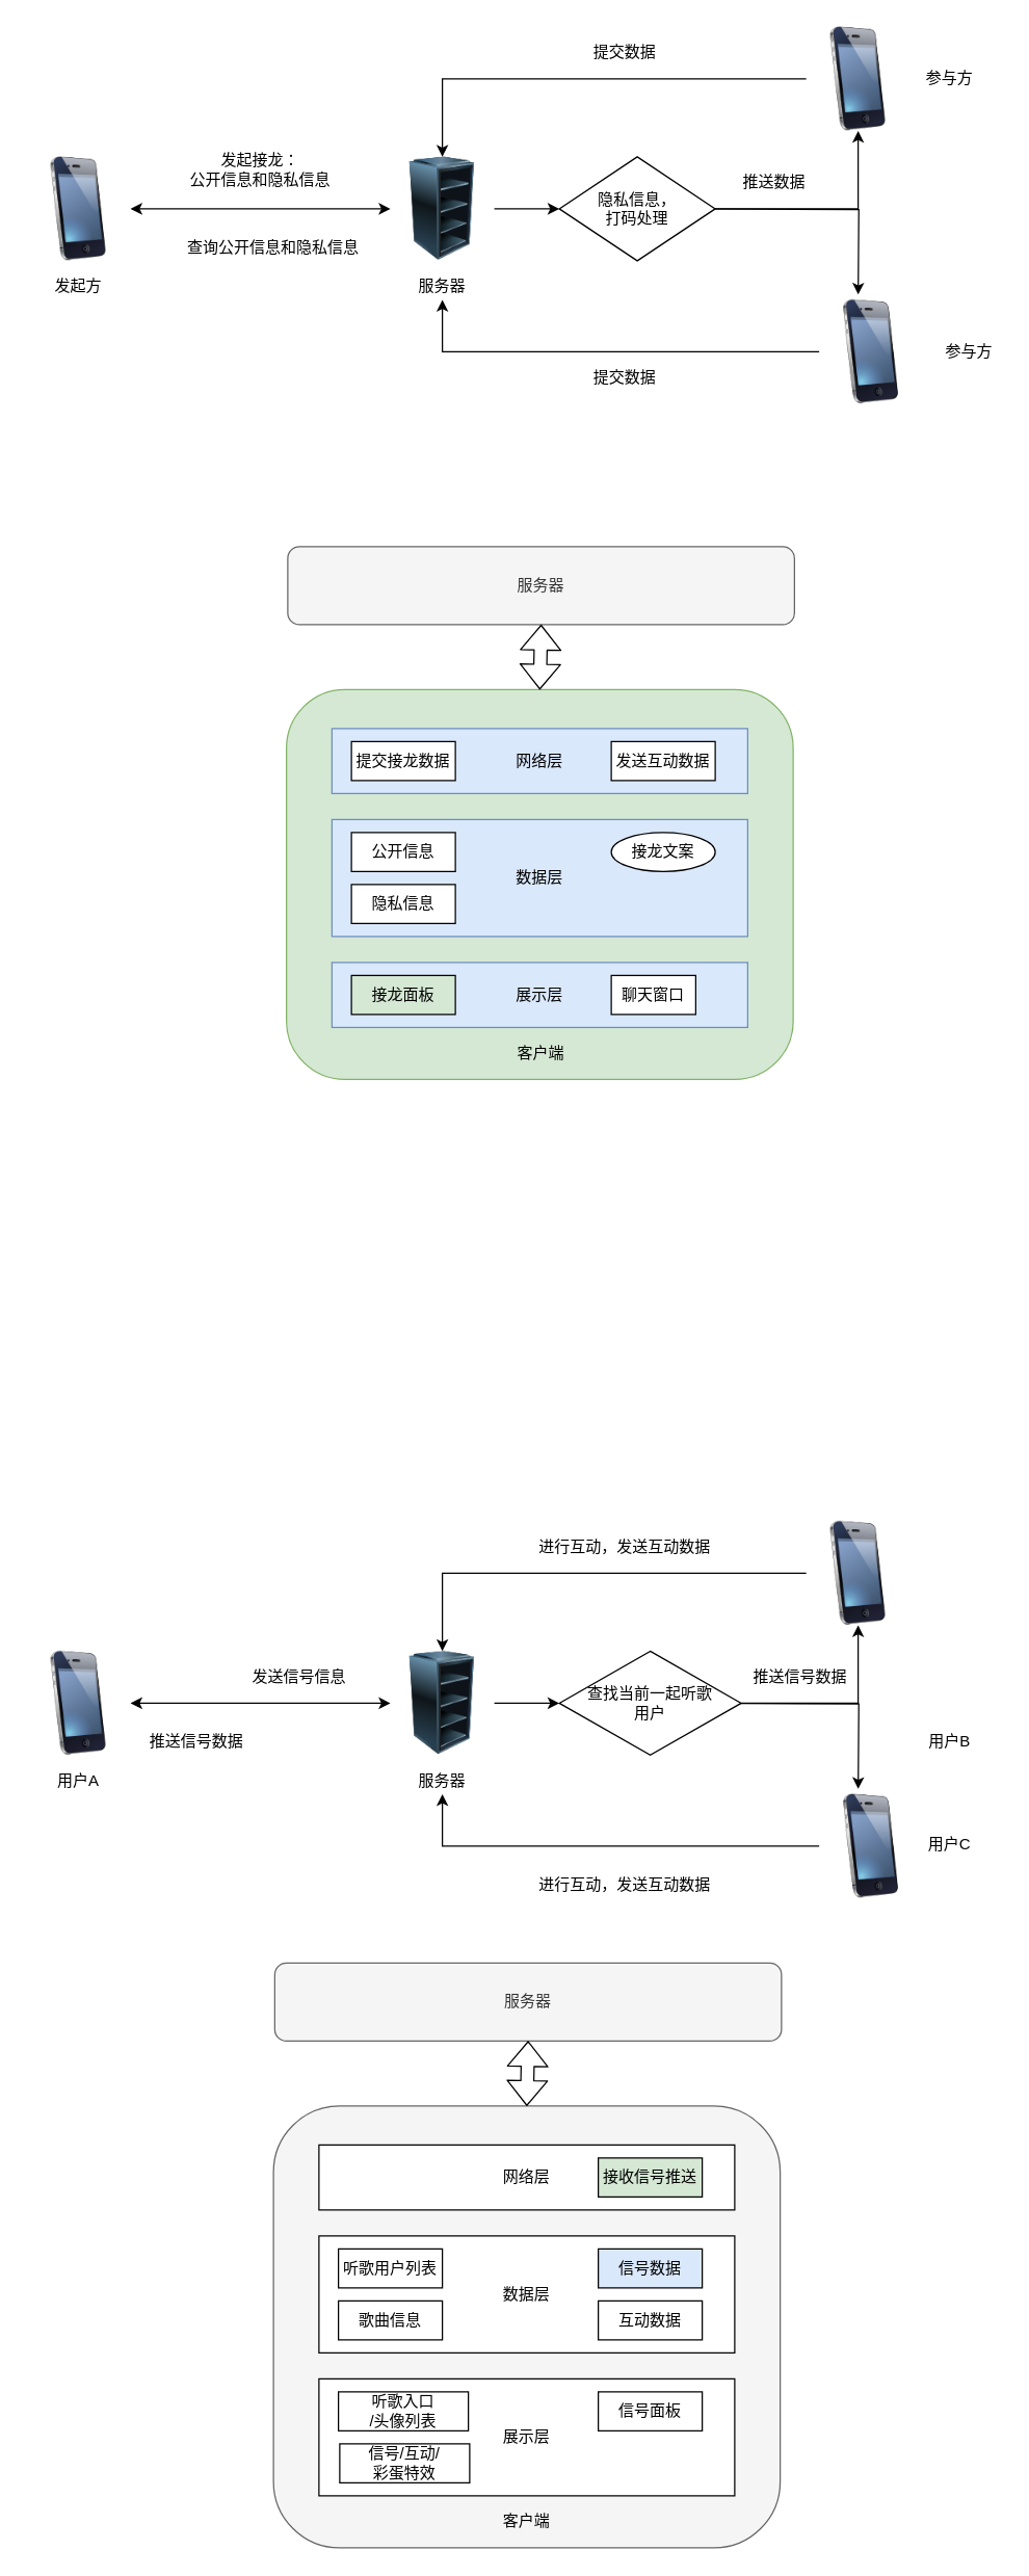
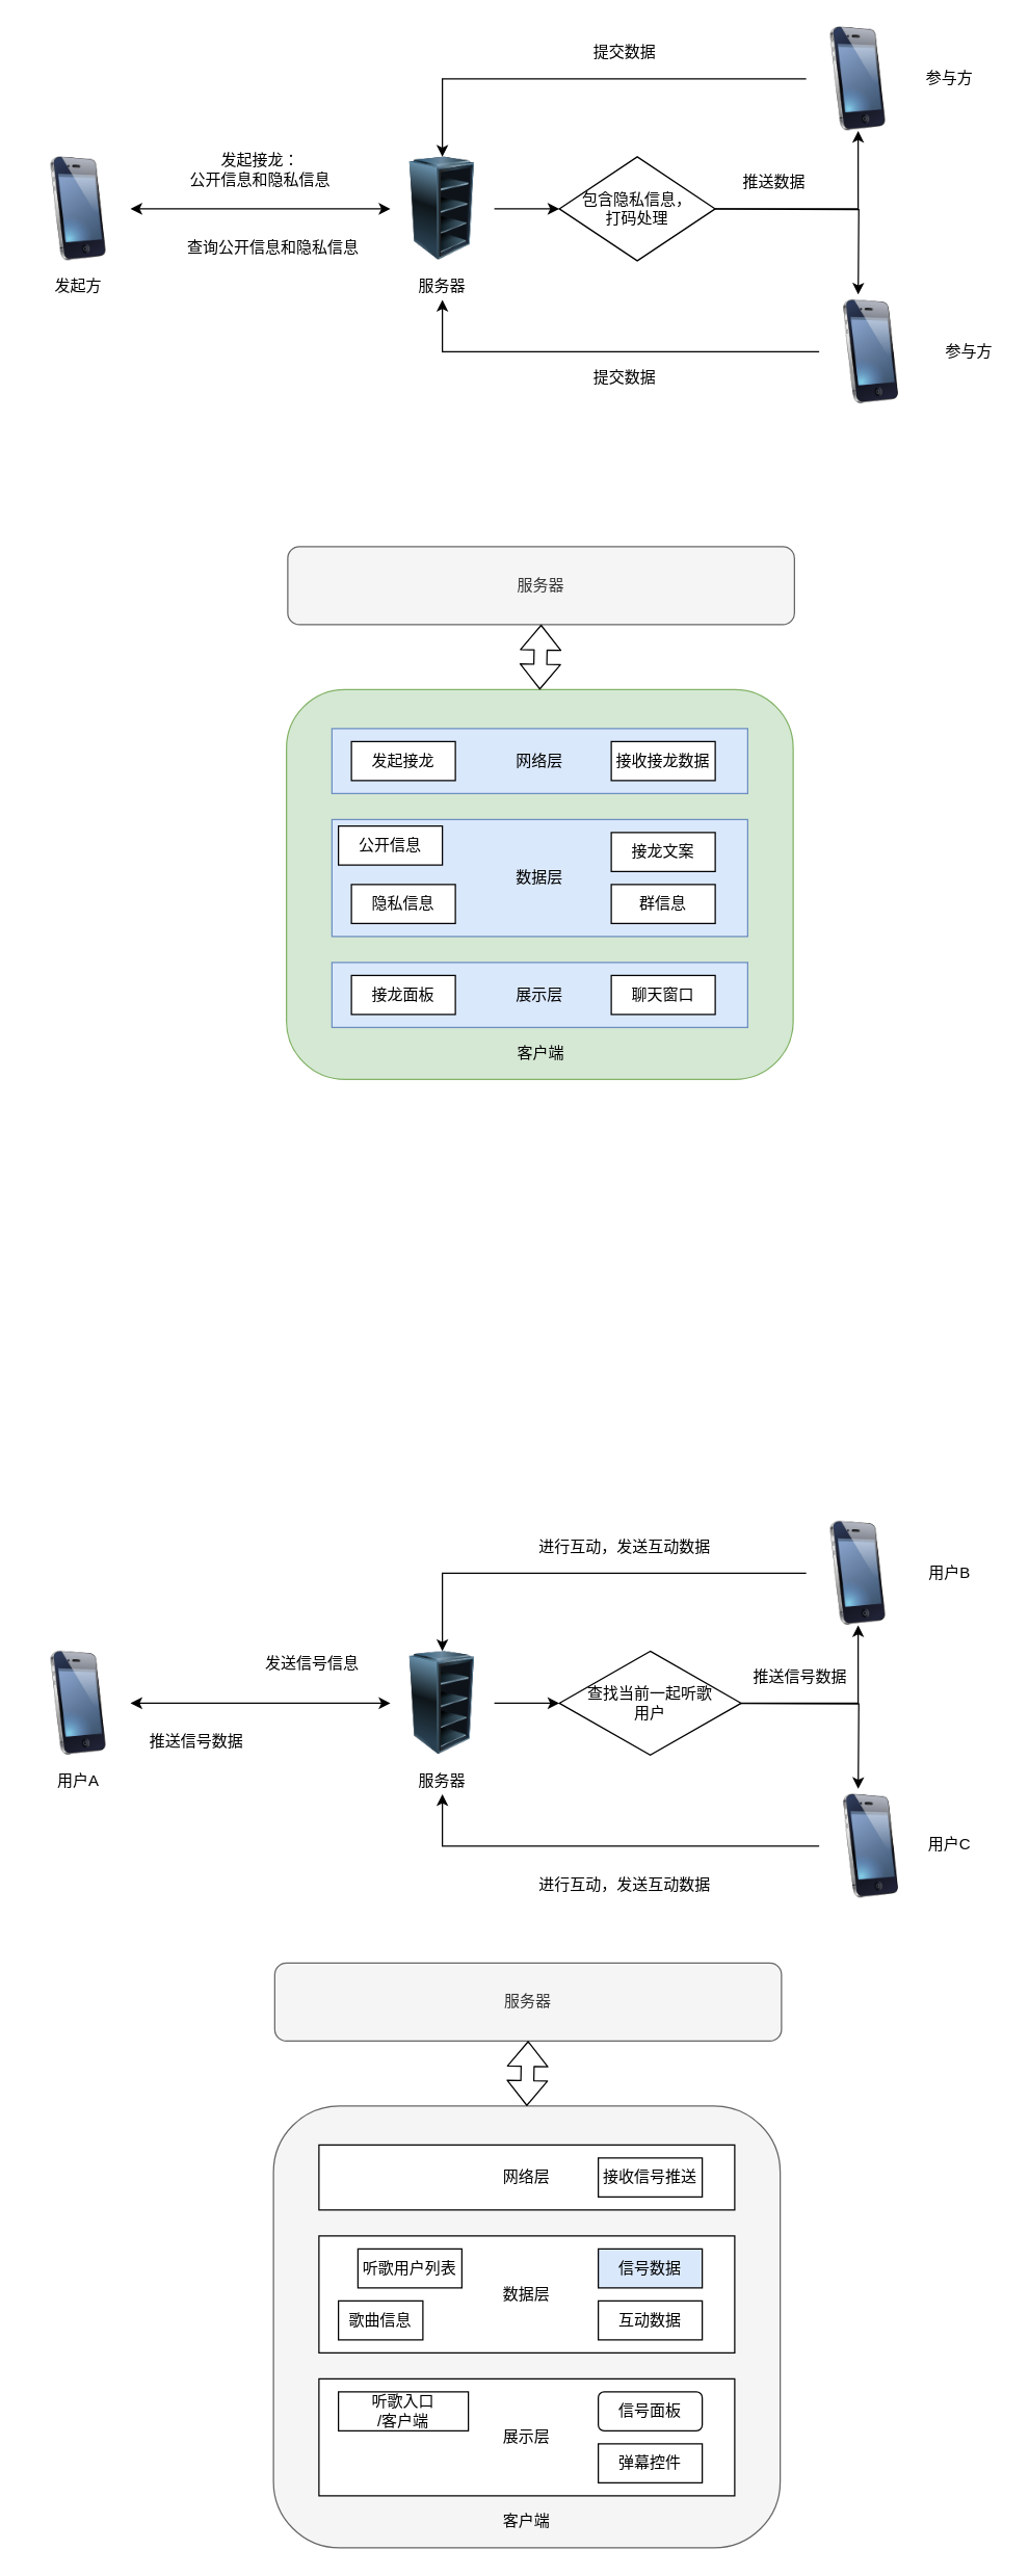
- <mxCell id="16" value="隐私信息，&lt;br&gt;打码处理" style="rhombus;whiteSpace=wrap;html=1;" parent="1" vertex="1"><mxGeometry x="430" y="120" width="120" height="80" as="geometry" /></mxCell>
+ <mxCell id="16" value="包含隐私信息，&lt;br&gt;打码处理" style="rhombus;whiteSpace=wrap;html=1;" parent="1" vertex="1"><mxGeometry x="430" y="120" width="120" height="80" as="geometry" /></mxCell>
- <mxCell id="29" value="提交接龙数据" style="rounded=0;whiteSpace=wrap;html=1;" parent="1" vertex="1"><mxGeometry x="270" y="570" width="80" height="30" as="geometry" /></mxCell>
+ <mxCell id="29" value="发起接龙" style="rounded=0;whiteSpace=wrap;html=1;" parent="1" vertex="1"><mxGeometry x="270" y="570" width="80" height="30" as="geometry" /></mxCell>
- <mxCell id="30" value="发送互动数据" style="rounded=0;whiteSpace=wrap;html=1;" parent="1" vertex="1"><mxGeometry x="470" y="570" width="80" height="30" as="geometry" /></mxCell>
+ <mxCell id="30" value="接收接龙数据" style="rounded=0;whiteSpace=wrap;html=1;" parent="1" vertex="1"><mxGeometry x="470" y="570" width="80" height="30" as="geometry" /></mxCell>
- <mxCell id="31" value="公开信息" style="rounded=0;whiteSpace=wrap;html=1;" parent="1" vertex="1"><mxGeometry x="270" y="640" width="80" height="30" as="geometry" /></mxCell>
+ <mxCell id="31" value="公开信息" style="rounded=0;whiteSpace=wrap;html=1;" parent="1" vertex="1"><mxGeometry x="260" y="635" width="80" height="30" as="geometry" /></mxCell>
- <mxCell id="36" value="接龙文案" style="ellipse;whiteSpace=wrap;html=1;" parent="1" vertex="1"><mxGeometry x="470" y="640" width="80" height="30" as="geometry" /></mxCell>
+ <mxCell id="36" value="接龙文案" style="rounded=0;whiteSpace=wrap;html=1;" parent="1" vertex="1"><mxGeometry x="470" y="640" width="80" height="30" as="geometry" /></mxCell>
+ <mxCell id="32" value="群信息" style="rounded=0;whiteSpace=wrap;html=1;" parent="1" vertex="1"><mxGeometry x="470" y="680" width="80" height="30" as="geometry" /></mxCell>
- <mxCell id="33" value="接龙面板" style="rounded=0;whiteSpace=wrap;html=1;fillColor=#d5e8d4;" parent="1" vertex="1"><mxGeometry x="270" y="750" width="80" height="30" as="geometry" /></mxCell>
+ <mxCell id="33" value="接龙面板" style="rounded=0;whiteSpace=wrap;html=1;" parent="1" vertex="1"><mxGeometry x="270" y="750" width="80" height="30" as="geometry" /></mxCell>
- <mxCell id="34" value="聊天窗口" style="rounded=0;whiteSpace=wrap;html=1;" parent="1" vertex="1"><mxGeometry x="470" y="750" width="65" height="30" as="geometry" /></mxCell>
+ <mxCell id="34" value="聊天窗口" style="rounded=0;whiteSpace=wrap;html=1;" parent="1" vertex="1"><mxGeometry x="470" y="750" width="80" height="30" as="geometry" /></mxCell>
- <mxCell id="43" value="发送信号信息" style="text;html=1;strokeColor=none;fillColor=none;align=center;verticalAlign=middle;whiteSpace=wrap;rounded=0;" parent="1" vertex="1"><mxGeometry x="170" y="1280" width="120" height="20" as="geometry" /></mxCell>
+ <mxCell id="43" value="发送信号信息" style="text;html=1;strokeColor=none;fillColor=none;align=center;verticalAlign=middle;whiteSpace=wrap;rounded=0;" parent="1" vertex="1"><mxGeometry x="180" y="1270" width="120" height="20" as="geometry" /></mxCell>
- <mxCell id="53" value="用户B" style="text;html=1;align=center;verticalAlign=middle;resizable=0;points=[];autosize=1;" parent="1" vertex="1"><mxGeometry x="705" y="1330" width="50" height="20" as="geometry" /></mxCell>
+ <mxCell id="53" value="用户B" style="text;html=1;align=center;verticalAlign=middle;resizable=0;points=[];autosize=1;" parent="1" vertex="1"><mxGeometry x="705" y="1200" width="50" height="20" as="geometry" /></mxCell>
- <mxCell id="64" value="接收信号推送" style="rounded=0;whiteSpace=wrap;html=1;fillColor=#d5e8d4;" parent="1" vertex="1"><mxGeometry x="460" y="1660" width="80" height="30" as="geometry" /></mxCell>
+ <mxCell id="64" value="接收信号推送" style="rounded=0;whiteSpace=wrap;html=1;" parent="1" vertex="1"><mxGeometry x="460" y="1660" width="80" height="30" as="geometry" /></mxCell>
- <mxCell id="65" value="听歌用户列表" style="rounded=0;whiteSpace=wrap;html=1;" parent="1" vertex="1"><mxGeometry x="260" y="1730" width="80" height="30" as="geometry" /></mxCell>
+ <mxCell id="65" value="听歌用户列表" style="rounded=0;whiteSpace=wrap;html=1;" parent="1" vertex="1"><mxGeometry x="275" y="1730" width="80" height="30" as="geometry" /></mxCell>
- <mxCell id="69" value="歌曲信息" style="rounded=0;whiteSpace=wrap;html=1;" parent="1" vertex="1"><mxGeometry x="260" y="1770" width="80" height="30" as="geometry" /></mxCell>
+ <mxCell id="69" value="歌曲信息" style="rounded=0;whiteSpace=wrap;html=1;" parent="1" vertex="1"><mxGeometry x="260" y="1770" width="65" height="30" as="geometry" /></mxCell>
- <mxCell id="67" value="听歌入口&lt;br&gt;/头像列表" style="rounded=0;whiteSpace=wrap;html=1;" parent="1" vertex="1"><mxGeometry x="260" y="1840" width="100" height="30" as="geometry" /></mxCell>
+ <mxCell id="67" value="听歌入口&lt;br&gt;/客户端" style="rounded=0;whiteSpace=wrap;html=1;" parent="1" vertex="1"><mxGeometry x="260" y="1840" width="100" height="30" as="geometry" /></mxCell>
- <mxCell id="68" value="信号面板" style="rounded=0;whiteSpace=wrap;html=1;" parent="1" vertex="1"><mxGeometry x="460" y="1840" width="80" height="30" as="geometry" /></mxCell>
+ <mxCell id="68" value="信号面板" style="whiteSpace=wrap;html=1;rounded=1;" parent="1" vertex="1"><mxGeometry x="460" y="1840" width="80" height="30" as="geometry" /></mxCell>
- <mxCell id="72" value="信号/互动/&lt;br&gt;彩蛋特效" style="rounded=0;whiteSpace=wrap;html=1;" parent="1" vertex="1"><mxGeometry x="261" y="1880" width="100" height="30" as="geometry" /></mxCell>
+ <mxCell id="71" value="弹幕控件" style="rounded=0;whiteSpace=wrap;html=1;" parent="1" vertex="1"><mxGeometry x="460" y="1880" width="80" height="30" as="geometry" /></mxCell>
